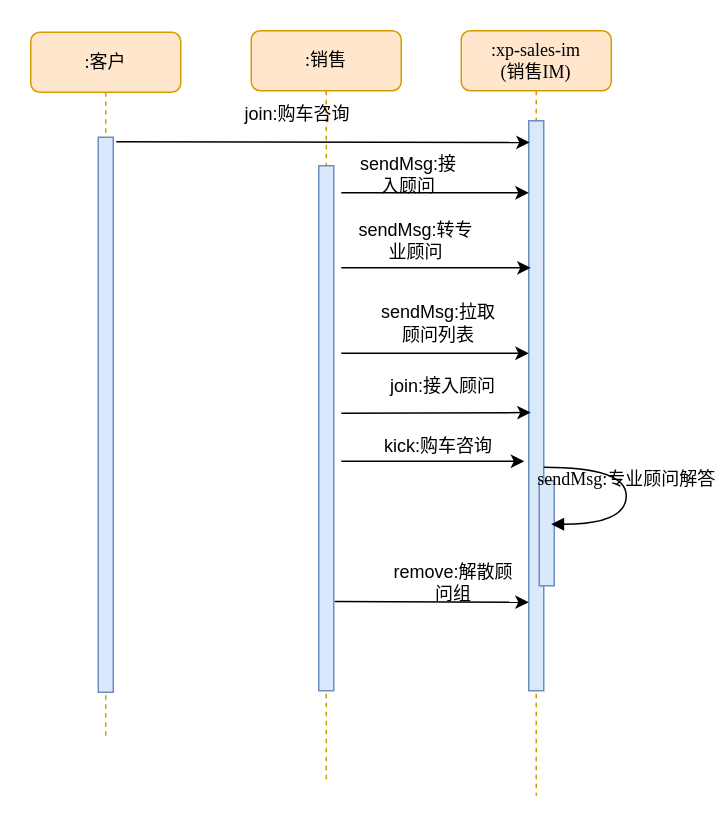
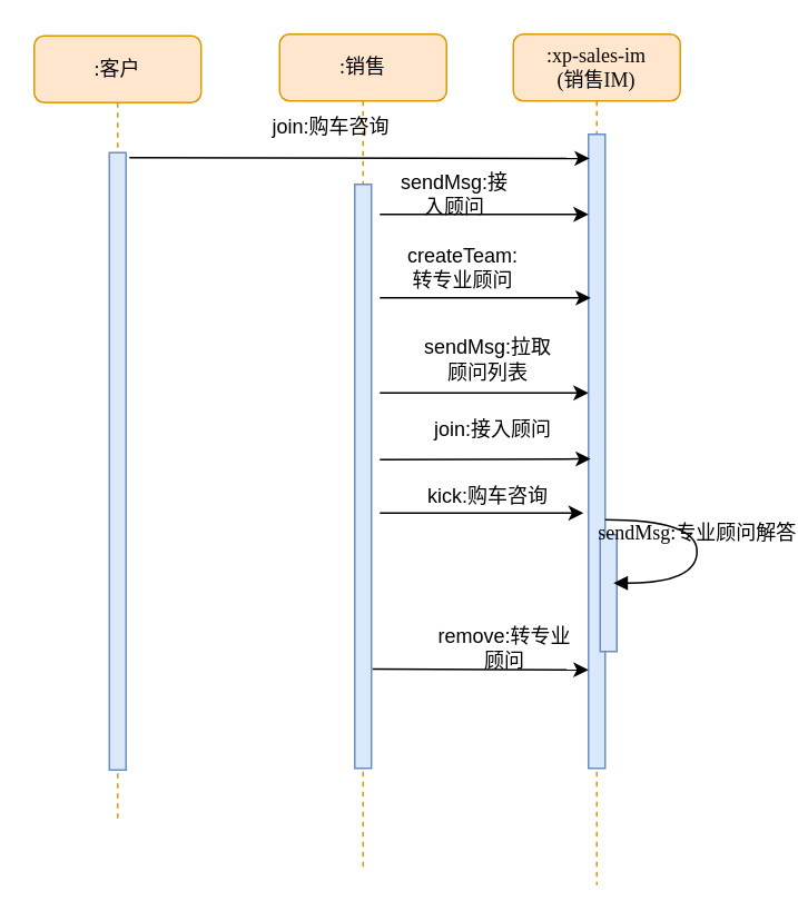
- <mxCell id="15" value="sendMsg:转专业顾问" style="text;html=1;strokeColor=none;fillColor=none;align=center;verticalAlign=middle;whiteSpace=wrap;rounded=0;" parent="1" vertex="1"><mxGeometry x="237" y="150" width="80" height="20" as="geometry" /></mxCell>
+ <mxCell id="15" value="createTeam:转专业顾问" style="text;html=1;strokeColor=none;fillColor=none;align=center;verticalAlign=middle;whiteSpace=wrap;rounded=0;" parent="1" vertex="1"><mxGeometry x="237" y="150" width="80" height="20" as="geometry" /></mxCell>
- <mxCell id="22" value="remove:解散顾问组" style="text;html=1;strokeColor=none;fillColor=none;align=center;verticalAlign=middle;whiteSpace=wrap;rounded=0;" parent="1" vertex="1"><mxGeometry x="257" y="378" width="90" height="20" as="geometry" /></mxCell>
+ <mxCell id="22" value="remove:转专业顾问" style="text;html=1;strokeColor=none;fillColor=none;align=center;verticalAlign=middle;whiteSpace=wrap;rounded=0;" parent="1" vertex="1"><mxGeometry x="257" y="378" width="90" height="20" as="geometry" /></mxCell>
